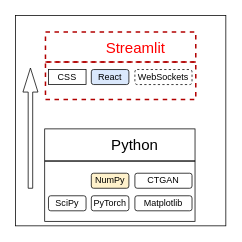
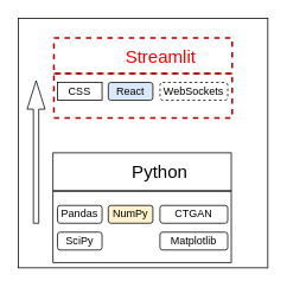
+ <mxCell id="9" value="Pandas" style="rounded=1;whiteSpace=wrap;html=1;" vertex="1" parent="1"><mxGeometry x="64" y="230" width="50" height="20" as="geometry" /></mxCell>
- <mxCell id="13" value="PyTorch" style="rounded=1;whiteSpace=wrap;html=1;" vertex="1" parent="1"><mxGeometry x="121" y="260" width="50" height="20" as="geometry" /></mxCell>
